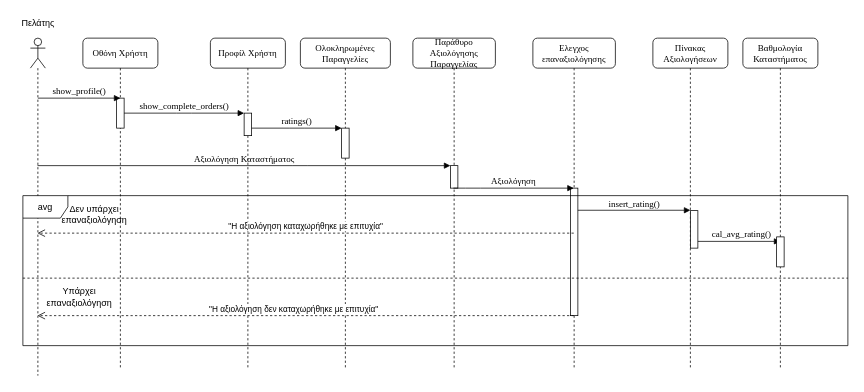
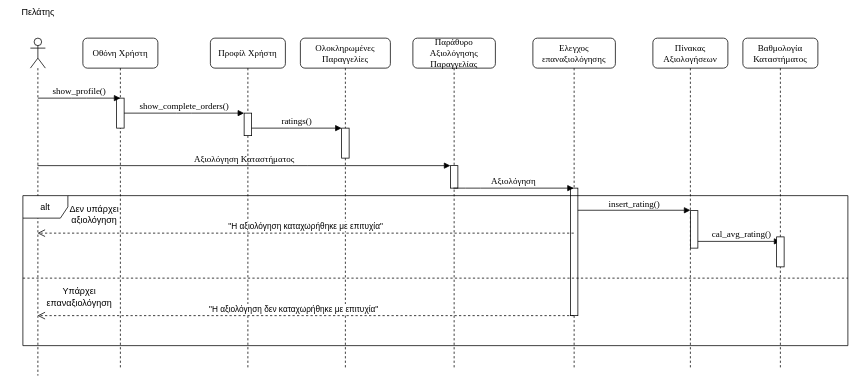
- <mxCell id="18" value="Πελάτης" style="text;html=1;align=center;verticalAlign=middle;resizable=0;points=[];autosize=1;strokeColor=none;fillColor=none;" vertex="1" parent="1"><mxGeometry x="20" y="20" width="60" height="20" as="geometry" /></mxCell>
+ <mxCell id="18" value="Πελάτης" style="text;html=1;align=center;verticalAlign=middle;resizable=0;points=[];autosize=1;strokeColor=none;fillColor=none;" vertex="1" parent="1"><mxGeometry x="20" y="5" width="60" height="20" as="geometry" /></mxCell>
- <mxCell id="24" value="avg" style="shape=umlFrame;whiteSpace=wrap;html=1;" vertex="1" parent="20"><mxGeometry x="-680" y="210" width="1100" height="200" as="geometry" /></mxCell>
+ <mxCell id="24" value="alt" style="shape=umlFrame;whiteSpace=wrap;html=1;" vertex="1" parent="20"><mxGeometry x="-680" y="210" width="1100" height="200" as="geometry" /></mxCell>
- <mxCell id="30" value="Δεν υπάρχει&lt;br&gt;&amp;nbsp;επαναξιολόγηση&amp;nbsp;" style="text;html=1;align=center;verticalAlign=middle;resizable=0;points=[];autosize=1;strokeColor=none;fillColor=none;" vertex="1" parent="1"><mxGeometry x="70" y="270" width="110" height="30" as="geometry" /></mxCell>
+ <mxCell id="30" value="Δεν υπάρχει&lt;br&gt;&amp;nbsp;αξιολόγηση&amp;nbsp;" style="text;html=1;align=center;verticalAlign=middle;resizable=0;points=[];autosize=1;strokeColor=none;fillColor=none;" vertex="1" parent="1"><mxGeometry x="70" y="270" width="110" height="30" as="geometry" /></mxCell>
